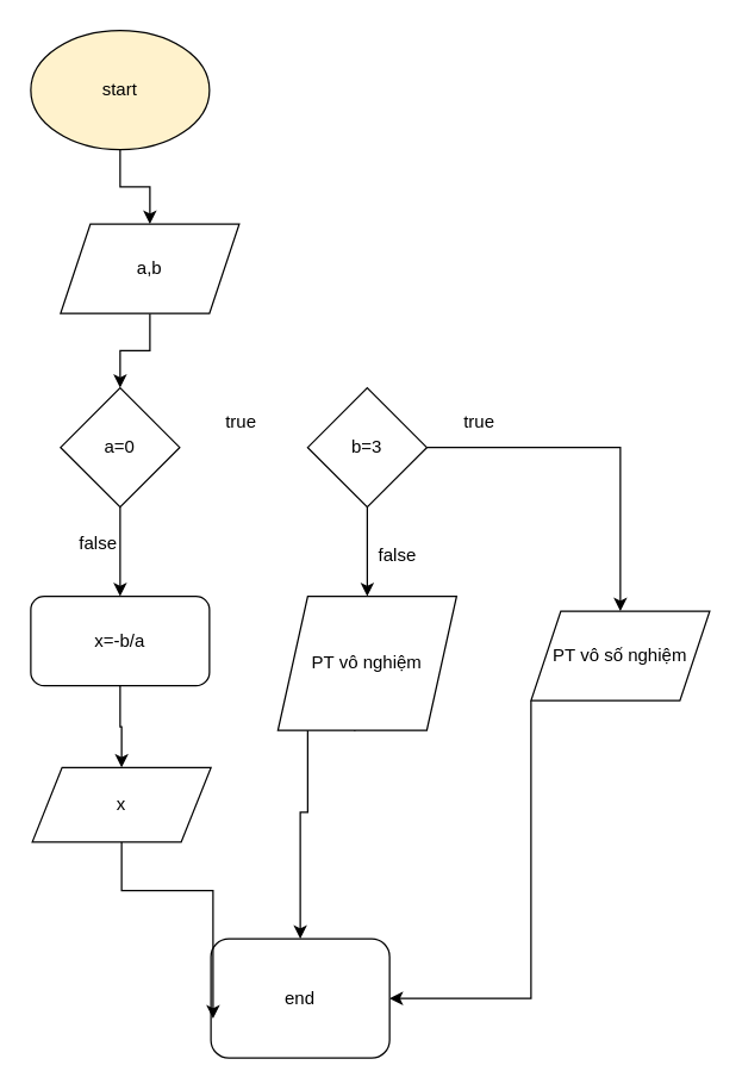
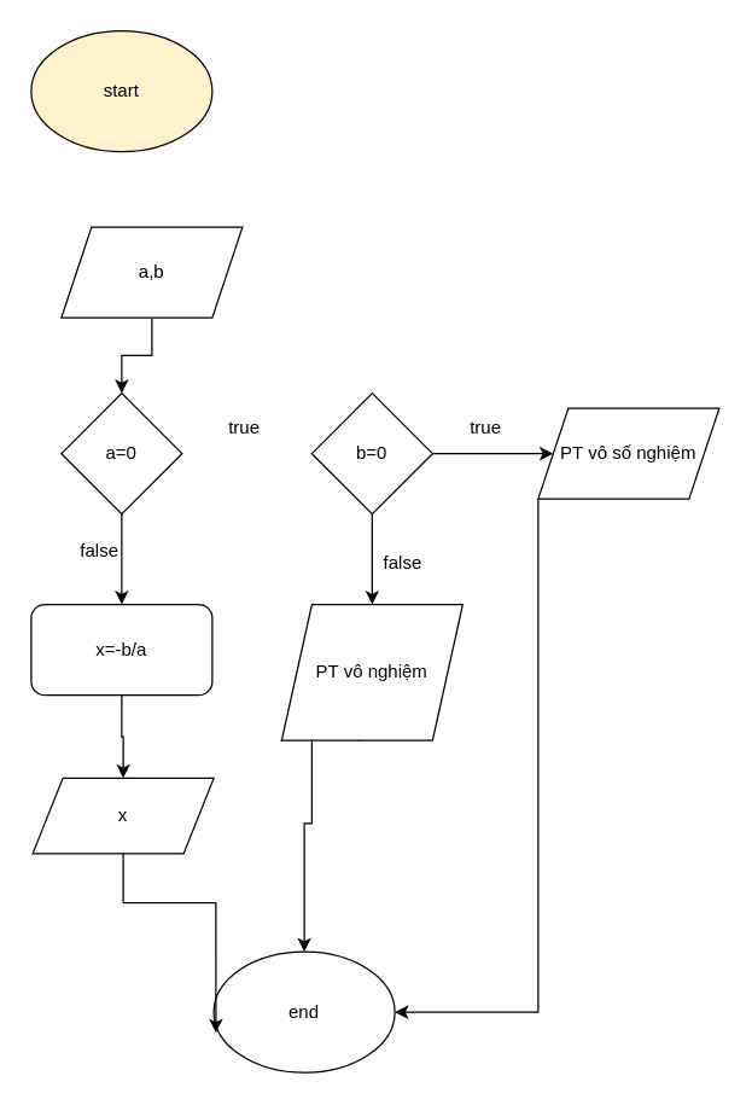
- <mxCell id="2" value="" style="edgeStyle=orthogonalEdgeStyle;rounded=0;orthogonalLoop=1;jettySize=auto;html=1;" edge="1" parent="1" source="3" target="5"><mxGeometry relative="1" as="geometry" /></mxCell>
- <mxCell id="10" value="b=3" style="rhombus;whiteSpace=wrap;html=1;" vertex="1" parent="1"><mxGeometry x="206" y="260" width="80" height="80" as="geometry" /></mxCell>
+ <mxCell id="10" value="b=0" style="rhombus;whiteSpace=wrap;html=1;" vertex="1" parent="1"><mxGeometry x="206" y="260" width="80" height="80" as="geometry" /></mxCell>
- <mxCell id="13" value="PT vô số nghiệm" style="shape=parallelogram;perimeter=parallelogramPerimeter;whiteSpace=wrap;html=1;fixedSize=1;" vertex="1" parent="1"><mxGeometry x="356" y="410" width="120" height="60" as="geometry" /></mxCell>
+ <mxCell id="13" value="PT vô số nghiệm" style="shape=parallelogram;perimeter=parallelogramPerimeter;whiteSpace=wrap;html=1;fixedSize=1;" vertex="1" parent="1"><mxGeometry x="356" y="270" width="120" height="60" as="geometry" /></mxCell>
- <mxCell id="21" value="end" style="whiteSpace=wrap;html=1;rounded=1;" vertex="1" parent="1"><mxGeometry x="141" y="630" width="120" height="80" as="geometry" /></mxCell>
+ <mxCell id="21" value="end" style="ellipse;whiteSpace=wrap;html=1;" vertex="1" parent="1"><mxGeometry x="141" y="630" width="120" height="80" as="geometry" /></mxCell>
